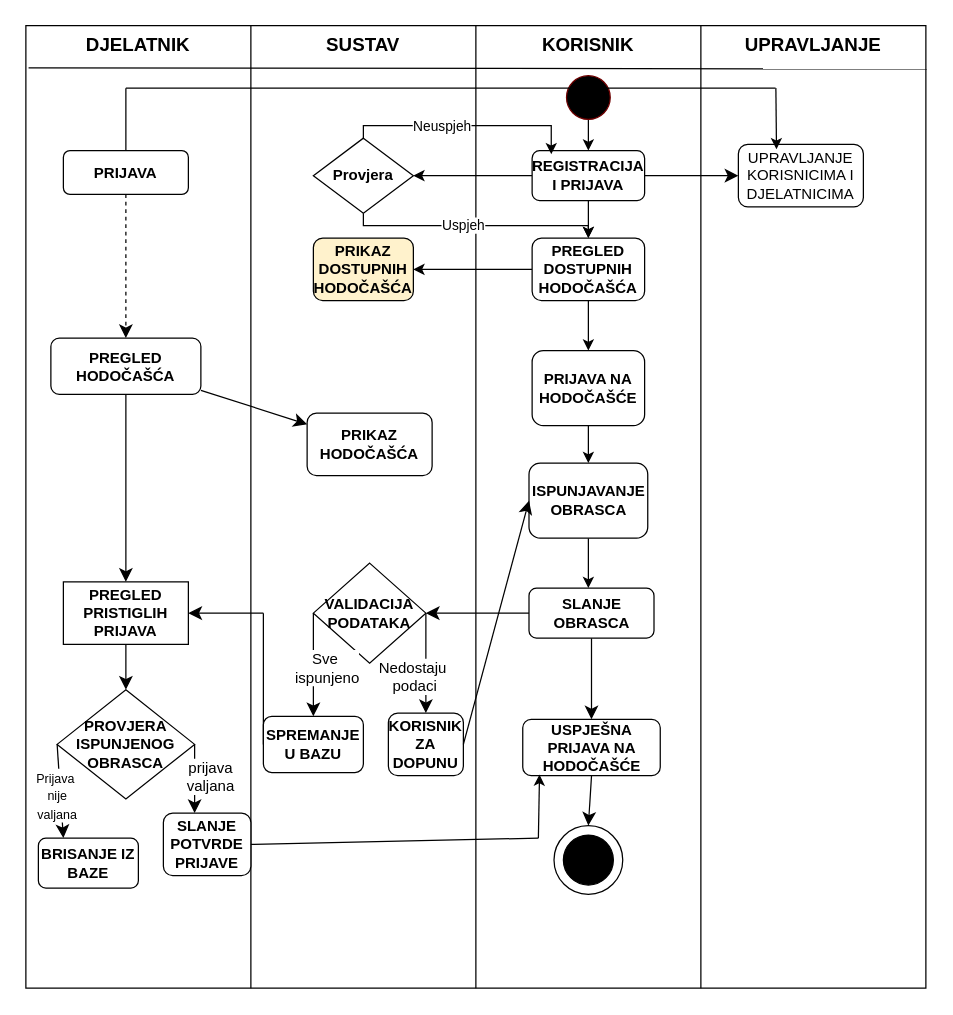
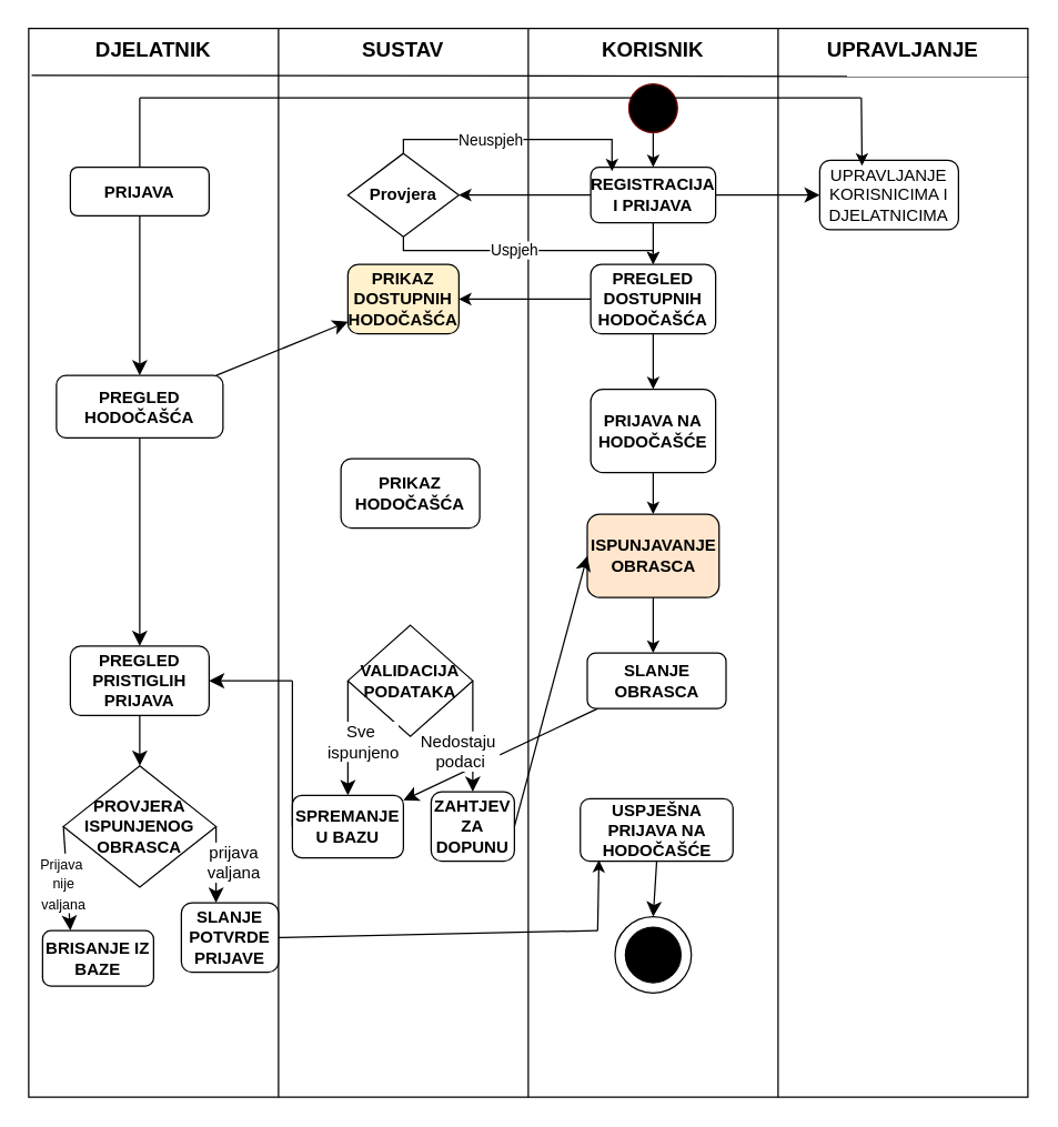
- <mxCell id="33" value="" style="edgeStyle=none;curved=1;rounded=0;orthogonalLoop=1;jettySize=auto;html=1;fontSize=12;startSize=8;endSize=8;dashed=1;" parent="1" source="34" target="58" edge="1"><mxGeometry relative="1" as="geometry" /></mxCell>
+ <mxCell id="33" value="" style="edgeStyle=none;curved=1;rounded=0;orthogonalLoop=1;jettySize=auto;html=1;fontSize=12;startSize=8;endSize=8;" parent="1" source="34" target="58" edge="1"><mxGeometry relative="1" as="geometry" /></mxCell>
- <mxCell id="56" value="" style="edgeStyle=none;curved=1;rounded=0;orthogonalLoop=1;jettySize=auto;html=1;fontSize=12;startSize=8;endSize=8;" parent="1" source="58" target="55" edge="1"><mxGeometry relative="1" as="geometry" /></mxCell>
+ <mxCell id="56" value="" style="edgeStyle=none;curved=1;rounded=0;orthogonalLoop=1;jettySize=auto;html=1;fontSize=12;startSize=8;endSize=8;" parent="1" source="58" target="29" edge="1"><mxGeometry relative="1" as="geometry" /></mxCell>
- <mxCell id="28" value="&lt;b&gt;ISPUNJAVANJE OBRASCA&lt;/b&gt;" style="rounded=1;whiteSpace=wrap;html=1;" parent="1" vertex="1"><mxGeometry x="422.5" y="370" width="95" height="60" as="geometry" /></mxCell>
+ <mxCell id="28" value="&lt;b&gt;ISPUNJAVANJE OBRASCA&lt;/b&gt;" style="rounded=1;whiteSpace=wrap;html=1;fillColor=#ffe6cc;" parent="1" vertex="1"><mxGeometry x="422.5" y="370" width="95" height="60" as="geometry" /></mxCell>
- <mxCell id="36" value="&lt;b&gt;PREGLED PRISTIGLIH&lt;/b&gt;&lt;div&gt;&lt;b&gt;PRIJAVA&lt;/b&gt;&lt;/div&gt;" style="whiteSpace=wrap;html=1;rounded=0;" parent="1" vertex="1"><mxGeometry x="50" y="465" width="100" height="50" as="geometry" /></mxCell>
+ <mxCell id="36" value="&lt;b&gt;PREGLED PRISTIGLIH&lt;/b&gt;&lt;div&gt;&lt;b&gt;PRIJAVA&lt;/b&gt;&lt;/div&gt;" style="rounded=1;whiteSpace=wrap;html=1;" parent="1" vertex="1"><mxGeometry x="50" y="465" width="100" height="50" as="geometry" /></mxCell>
- <mxCell id="30" value="" style="edgeStyle=none;curved=1;rounded=0;orthogonalLoop=1;jettySize=auto;html=1;fontSize=12;startSize=8;endSize=8;" parent="1" source="32" target="38" edge="1"><mxGeometry relative="1" as="geometry" /></mxCell>
+ <mxCell id="30" value="" style="edgeStyle=none;curved=1;rounded=0;orthogonalLoop=1;jettySize=auto;html=1;fontSize=12;startSize=8;endSize=8;" parent="1" source="32" target="43" edge="1"><mxGeometry relative="1" as="geometry" /></mxCell>
- <mxCell id="31" value="" style="edgeStyle=none;curved=1;rounded=0;orthogonalLoop=1;jettySize=auto;html=1;fontSize=12;startSize=8;endSize=8;" parent="1" source="32" target="51" edge="1"><mxGeometry relative="1" as="geometry" /></mxCell>
- <mxCell id="39" value="&lt;b&gt;KORISNIK ZA DOPUNU&lt;/b&gt;" style="rounded=1;whiteSpace=wrap;html=1;" parent="1" vertex="1"><mxGeometry x="310" y="570" width="60" height="50" as="geometry" /></mxCell>
+ <mxCell id="39" value="&lt;b&gt;ZAHTJEV ZA DOPUNU&lt;/b&gt;" style="rounded=1;whiteSpace=wrap;html=1;" parent="1" vertex="1"><mxGeometry x="310" y="570" width="60" height="50" as="geometry" /></mxCell>
